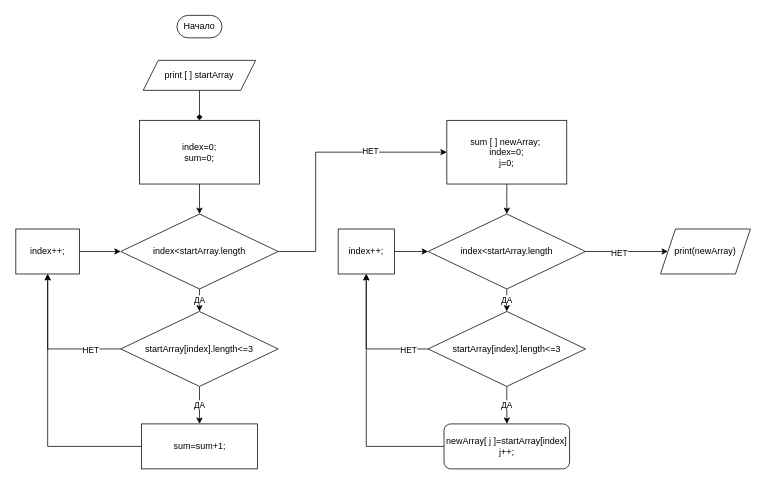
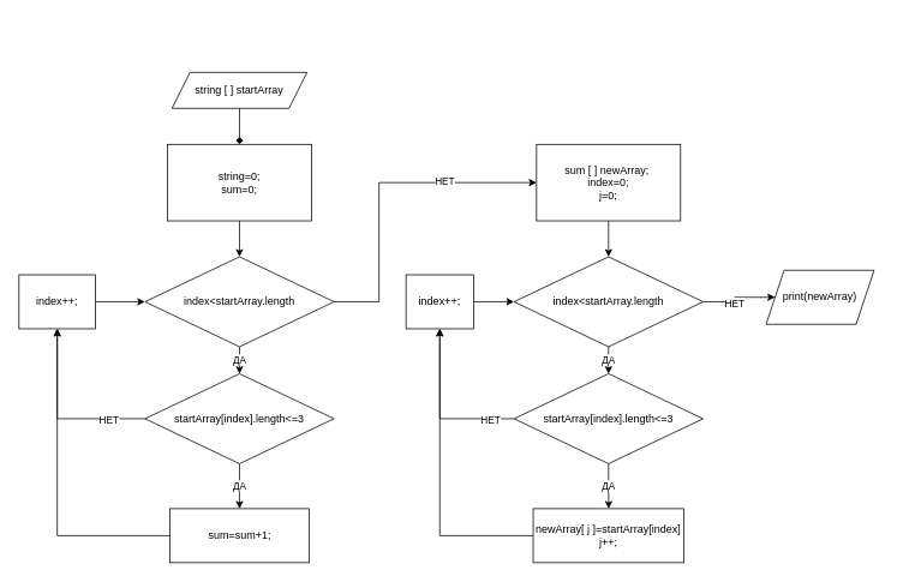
- <mxCell id="2" value="Начало" style="rounded=1;whiteSpace=wrap;html=1;arcSize=50;" parent="1" vertex="1"><mxGeometry x="235" y="20" width="60" height="30" as="geometry" /></mxCell>
- <mxCell id="4" value="print [ ] startArray" style="shape=parallelogram;perimeter=parallelogramPerimeter;whiteSpace=wrap;html=1;fixedSize=1;" parent="1" vertex="1"><mxGeometry x="190" y="80" width="150" height="40" as="geometry" /></mxCell>
+ <mxCell id="4" value="string [ ] startArray" style="shape=parallelogram;perimeter=parallelogramPerimeter;whiteSpace=wrap;html=1;fixedSize=1;" parent="1" vertex="1"><mxGeometry x="190" y="80" width="150" height="40" as="geometry" /></mxCell>
- <mxCell id="6" value="index=0;&lt;br&gt;sum=0;" style="rounded=0;whiteSpace=wrap;html=1;" parent="1" vertex="1"><mxGeometry x="185" y="160" width="160" height="85" as="geometry" /></mxCell>
+ <mxCell id="6" value="string=0;&lt;br&gt;sum=0;" style="rounded=0;whiteSpace=wrap;html=1;" parent="1" vertex="1"><mxGeometry x="185" y="160" width="160" height="85" as="geometry" /></mxCell>
- <mxCell id="13" value="print(newArray)" style="shape=parallelogram;perimeter=parallelogramPerimeter;whiteSpace=wrap;html=1;fixedSize=1;" parent="1" vertex="1"><mxGeometry x="880" y="305" width="120" height="60" as="geometry" /></mxCell>
+ <mxCell id="13" value="print(newArray)" style="shape=parallelogram;perimeter=parallelogramPerimeter;whiteSpace=wrap;html=1;fixedSize=1;" parent="1" vertex="1"><mxGeometry x="850" y="300" width="120" height="60" as="geometry" /></mxCell>
- <mxCell id="31" value="newArray[ j ]=startArray[index]&lt;br&gt;j++;" style="whiteSpace=wrap;html=1;rounded=1;" vertex="1" parent="1"><mxGeometry x="591.25" y="565" width="167.5" height="60" as="geometry" /></mxCell>
+ <mxCell id="31" value="newArray[ j ]=startArray[index]&lt;br&gt;j++;" style="rounded=0;whiteSpace=wrap;html=1;" vertex="1" parent="1"><mxGeometry x="591.25" y="565" width="167.5" height="60" as="geometry" /></mxCell>
